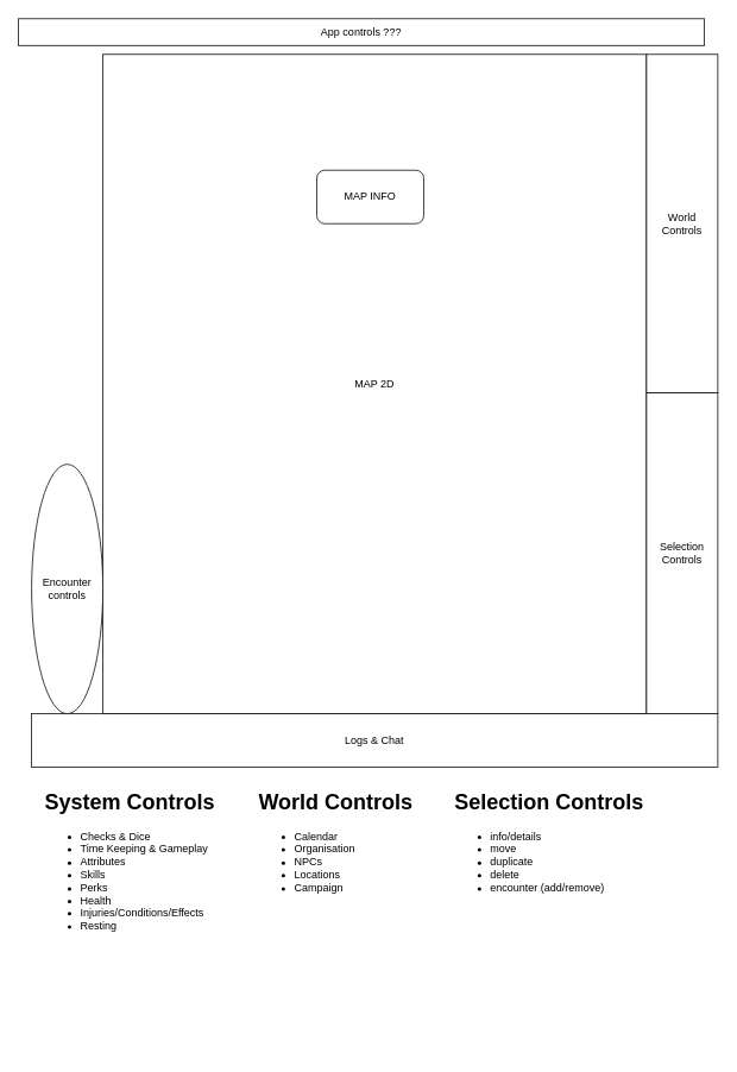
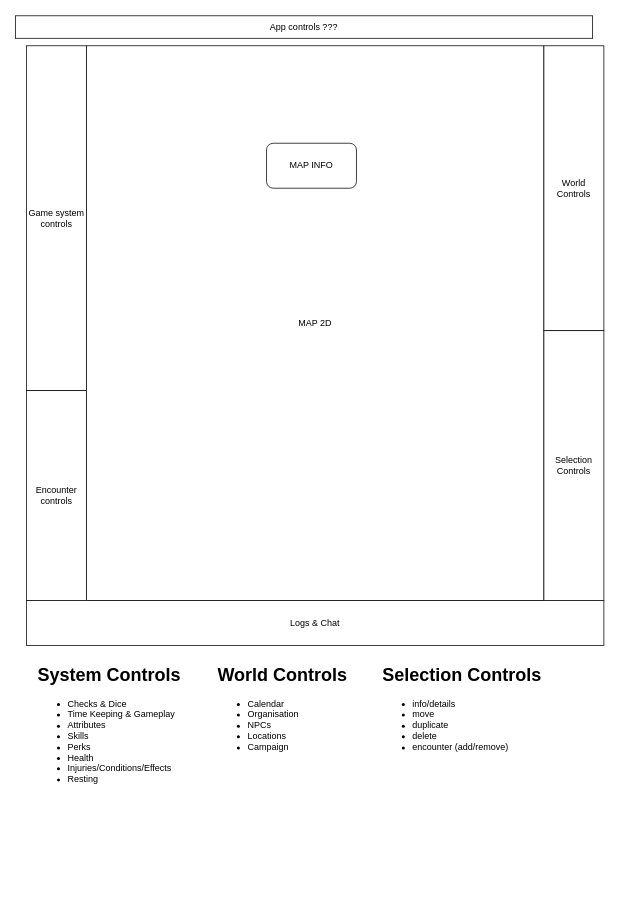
+ <mxCell id="3" value="&lt;div align=&quot;center&quot;&gt;Game system controls&lt;/div&gt;" style="rounded=0;whiteSpace=wrap;html=1;align=center;" vertex="1" parent="1"><mxGeometry x="35" y="60" width="80" height="460" as="geometry" /></mxCell>
- <mxCell id="7" value="Encounter controls" style="ellipse;whiteSpace=wrap;html=1;" vertex="1" parent="1"><mxGeometry x="35" y="520" width="80" height="280" as="geometry" /></mxCell>
+ <mxCell id="7" value="Encounter controls" style="rounded=0;whiteSpace=wrap;html=1;" vertex="1" parent="1"><mxGeometry x="35" y="520" width="80" height="280" as="geometry" /></mxCell>
